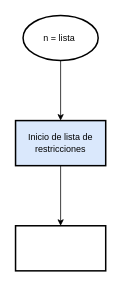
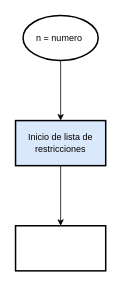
- <mxCell id="3" value="n = lista&amp;nbsp;" style="strokeWidth=2;html=1;shape=mxgraph.flowchart.start_1;whiteSpace=wrap;" vertex="1" parent="1"><mxGeometry x="30" y="20" width="100" height="60" as="geometry" /></mxCell>
+ <mxCell id="3" value="n = numero&amp;nbsp;" style="strokeWidth=2;html=1;shape=mxgraph.flowchart.start_1;whiteSpace=wrap;" vertex="1" parent="1"><mxGeometry x="30" y="20" width="100" height="60" as="geometry" /></mxCell>
